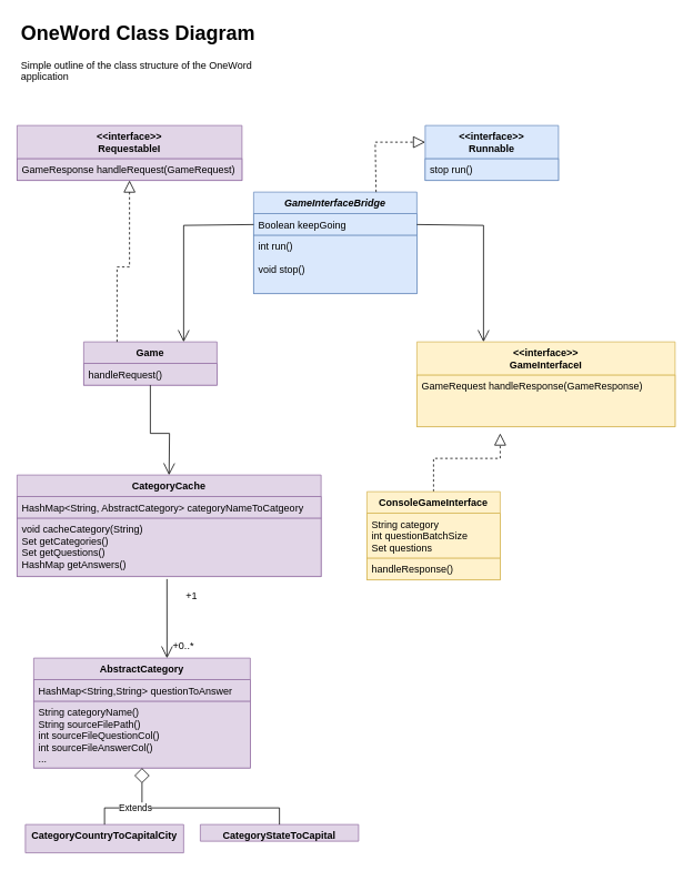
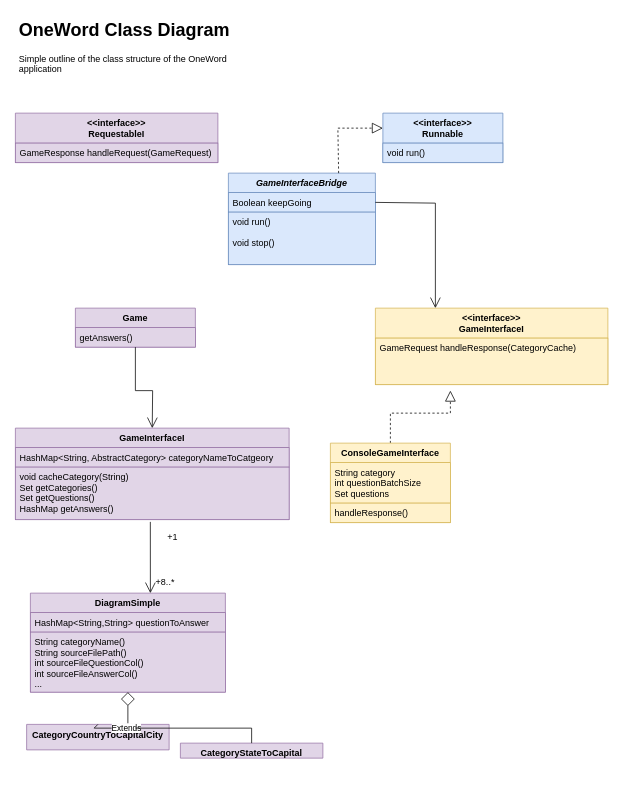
- <mxCell id="10" value="stop run()" style="text;strokeColor=#6c8ebf;fillColor=#dae8fc;align=left;verticalAlign=top;spacingLeft=4;spacingRight=4;overflow=hidden;rotatable=0;points=[[0,0.5],[1,0.5]];portConstraint=eastwest;" vertex="1" parent="9"><mxGeometry y="40" width="160" height="26" as="geometry" /></mxCell>
+ <mxCell id="10" value="void run()" style="text;strokeColor=#6c8ebf;fillColor=#dae8fc;align=left;verticalAlign=top;spacingLeft=4;spacingRight=4;overflow=hidden;rotatable=0;points=[[0,0.5],[1,0.5]];portConstraint=eastwest;" vertex="1" parent="9"><mxGeometry y="40" width="160" height="26" as="geometry" /></mxCell>
- <mxCell id="4" value="int run()&#10;&#10;void stop()" style="text;align=left;verticalAlign=top;spacingLeft=4;spacingRight=4;overflow=hidden;rotatable=0;points=[[0,0.5],[1,0.5]];portConstraint=eastwest;fillColor=#dae8fc;strokeColor=#6c8ebf;" parent="2" vertex="1"><mxGeometry y="52" width="196" height="70" as="geometry" /></mxCell>
+ <mxCell id="4" value="void run()&#10;&#10;void stop()" style="text;align=left;verticalAlign=top;spacingLeft=4;spacingRight=4;overflow=hidden;rotatable=0;points=[[0,0.5],[1,0.5]];portConstraint=eastwest;fillColor=#dae8fc;strokeColor=#6c8ebf;" parent="2" vertex="1"><mxGeometry y="52" width="196" height="70" as="geometry" /></mxCell>
- <mxCell id="8" value="" style="endArrow=open;endFill=1;endSize=12;html=1;rounded=0;exitX=0;exitY=0.5;exitDx=0;exitDy=0;entryX=0.75;entryY=0;entryDx=0;entryDy=0;" edge="1" parent="1" source="3" target="5"><mxGeometry width="160" relative="1" as="geometry"><mxPoint x="304" y="315" as="sourcePoint" /><mxPoint x="270" y="320" as="targetPoint" /><Array as="points"><mxPoint x="220" y="270" /></Array></mxGeometry></mxCell>
- <mxCell id="16" value="" style="endArrow=block;dashed=1;endFill=0;endSize=12;html=1;rounded=0;exitX=0.25;exitY=0;exitDx=0;exitDy=0;" edge="1" parent="1" source="5" target="15"><mxGeometry width="160" relative="1" as="geometry"><mxPoint x="40" y="350" as="sourcePoint" /><mxPoint x="200" y="350" as="targetPoint" /><Array as="points"><mxPoint x="140" y="320" /><mxPoint x="155" y="320" /></Array></mxGeometry></mxCell>
- <mxCell id="6" value="handleRequest()&#10;" style="text;align=left;verticalAlign=top;spacingLeft=4;spacingRight=4;overflow=hidden;rotatable=0;points=[[0,0.5],[1,0.5]];portConstraint=eastwest;fontStyle=0;fillColor=#e1d5e7;strokeColor=#9673a6;" parent="5" vertex="1"><mxGeometry y="26" width="160" height="26" as="geometry" /></mxCell>
+ <mxCell id="6" value="getAnswers()&#10;" style="text;align=left;verticalAlign=top;spacingLeft=4;spacingRight=4;overflow=hidden;rotatable=0;points=[[0,0.5],[1,0.5]];portConstraint=eastwest;fontStyle=0;fillColor=#e1d5e7;strokeColor=#9673a6;" parent="5" vertex="1"><mxGeometry y="26" width="160" height="26" as="geometry" /></mxCell>
- <mxCell id="13" value="GameRequest handleResponse(GameResponse)" style="text;strokeColor=#d6b656;fillColor=#fff2cc;align=left;verticalAlign=top;spacingLeft=4;spacingRight=4;overflow=hidden;rotatable=0;points=[[0,0.5],[1,0.5]];portConstraint=eastwest;" vertex="1" parent="12"><mxGeometry y="40" width="310" height="62" as="geometry" /></mxCell>
+ <mxCell id="13" value="GameRequest handleResponse(CategoryCache)" style="text;strokeColor=#d6b656;fillColor=#fff2cc;align=left;verticalAlign=top;spacingLeft=4;spacingRight=4;overflow=hidden;rotatable=0;points=[[0,0.5],[1,0.5]];portConstraint=eastwest;" vertex="1" parent="12"><mxGeometry y="40" width="310" height="62" as="geometry" /></mxCell>
- <mxCell id="17" value="CategoryCache" style="swimlane;fontStyle=1;align=center;verticalAlign=top;childLayout=stackLayout;horizontal=1;startSize=26;horizontalStack=0;resizeParent=1;resizeParentMax=0;resizeLast=0;collapsible=1;marginBottom=0;fillColor=#e1d5e7;strokeColor=#9673a6;" vertex="1" parent="1"><mxGeometry x="20" y="570" width="365" height="122" as="geometry" /></mxCell>
+ <mxCell id="17" value="GameInterfaceI" style="swimlane;fontStyle=1;align=center;verticalAlign=top;childLayout=stackLayout;horizontal=1;startSize=26;horizontalStack=0;resizeParent=1;resizeParentMax=0;resizeLast=0;collapsible=1;marginBottom=0;fillColor=#e1d5e7;strokeColor=#9673a6;" vertex="1" parent="1"><mxGeometry x="20" y="570" width="365" height="122" as="geometry" /></mxCell>
- <mxCell id="25" value="+0..*" style="text;html=1;align=center;verticalAlign=middle;whiteSpace=wrap;rounded=0;" vertex="1" parent="1"><mxGeometry x="190" y="760" width="60" height="30" as="geometry" /></mxCell>
+ <mxCell id="25" value="+8..*" style="text;html=1;align=center;verticalAlign=middle;whiteSpace=wrap;rounded=0;" vertex="1" parent="1"><mxGeometry x="190" y="760" width="60" height="30" as="geometry" /></mxCell>
- <mxCell id="21" value="AbstractCategory" style="swimlane;fontStyle=1;align=center;verticalAlign=top;childLayout=stackLayout;horizontal=1;startSize=26;horizontalStack=0;resizeParent=1;resizeParentMax=0;resizeLast=0;collapsible=1;marginBottom=0;fillColor=#e1d5e7;strokeColor=#9673a6;" vertex="1" parent="1"><mxGeometry x="40" y="790" width="260" height="132" as="geometry" /></mxCell>
+ <mxCell id="21" value="DiagramSimple" style="swimlane;fontStyle=1;align=center;verticalAlign=top;childLayout=stackLayout;horizontal=1;startSize=26;horizontalStack=0;resizeParent=1;resizeParentMax=0;resizeLast=0;collapsible=1;marginBottom=0;fillColor=#e1d5e7;strokeColor=#9673a6;" vertex="1" parent="1"><mxGeometry x="40" y="790" width="260" height="132" as="geometry" /></mxCell>
- <mxCell id="27" value="CategoryCountryToCapitalCity" style="swimlane;fontStyle=1;align=center;verticalAlign=top;childLayout=stackLayout;horizontal=1;startSize=34;horizontalStack=0;resizeParent=1;resizeParentMax=0;resizeLast=0;collapsible=1;marginBottom=0;fillColor=#e1d5e7;strokeColor=#9673a6;" vertex="1" parent="1"><mxGeometry x="30" y="990" width="190" height="34" as="geometry" /></mxCell>
+ <mxCell id="27" value="CategoryCountryToCapitalCity" style="swimlane;fontStyle=1;align=center;verticalAlign=top;childLayout=stackLayout;horizontal=1;startSize=34;horizontalStack=0;resizeParent=1;resizeParentMax=0;resizeLast=0;collapsible=1;marginBottom=0;fillColor=#e1d5e7;strokeColor=#9673a6;" vertex="1" parent="1"><mxGeometry x="35" y="965" width="190" height="34" as="geometry" /></mxCell>
